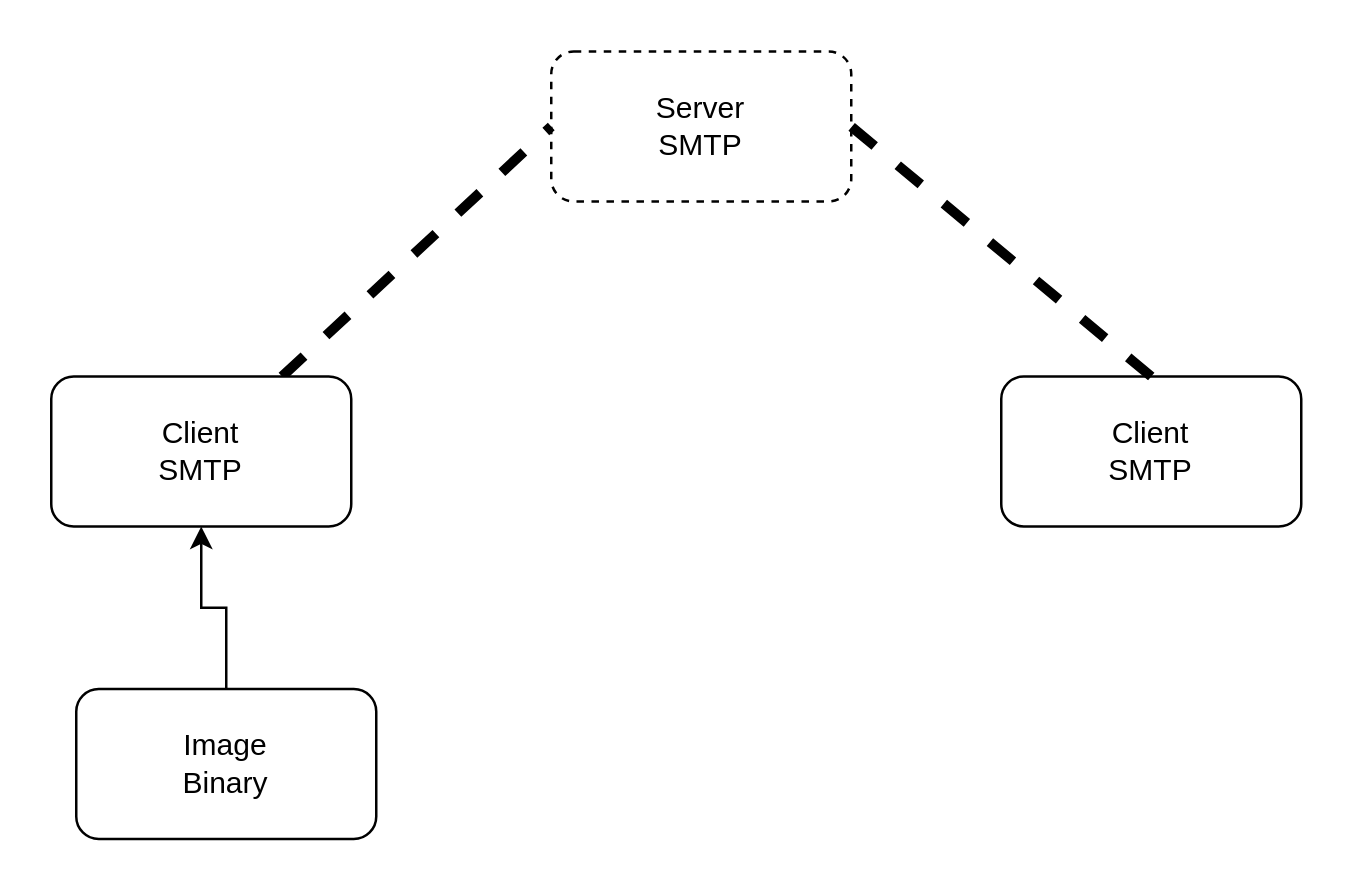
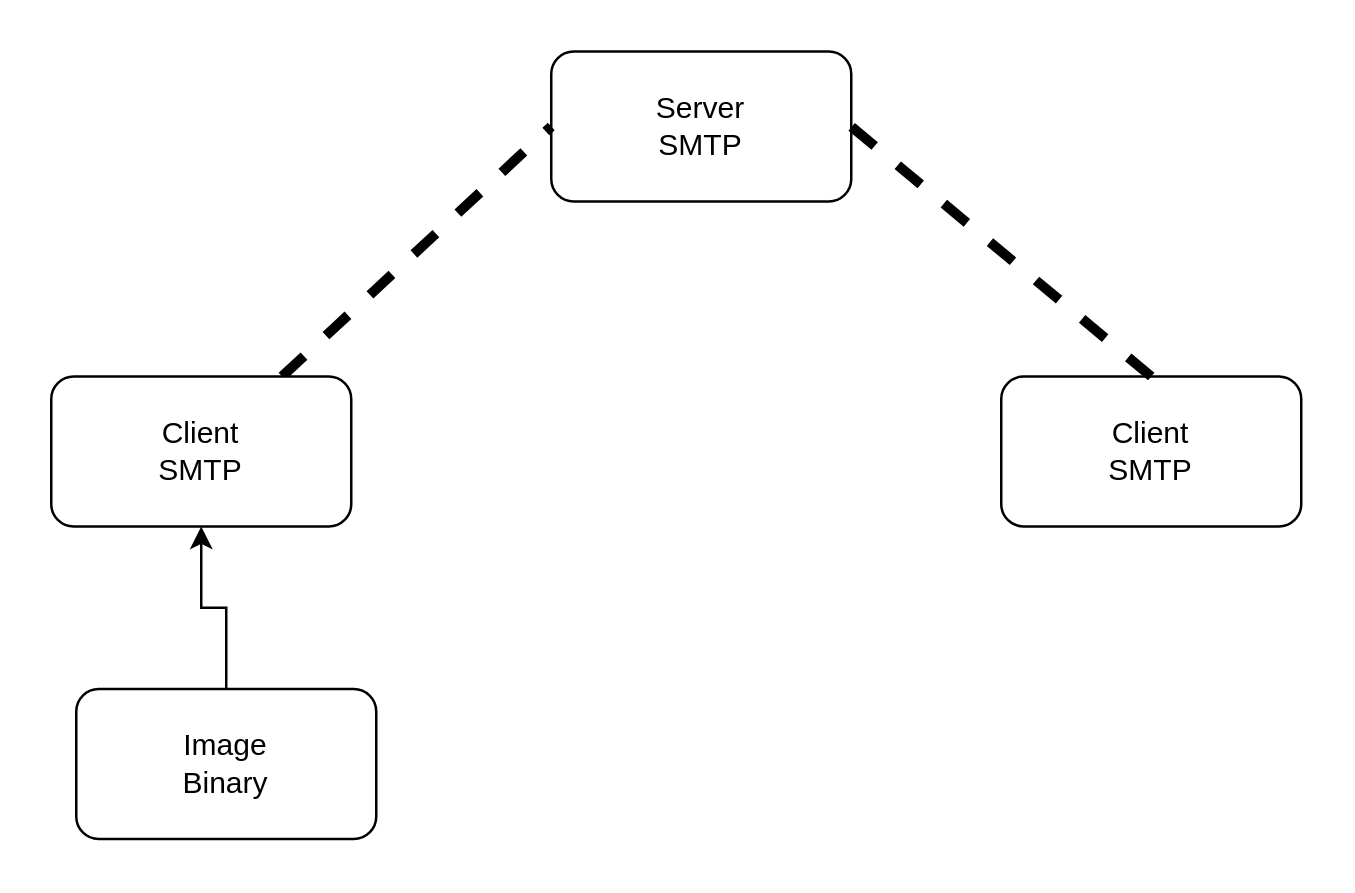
- <mxCell id="2" value="Server&lt;div&gt;SMTP&lt;/div&gt;" style="rounded=1;whiteSpace=wrap;html=1;dashed=1;" vertex="1" parent="1"><mxGeometry x="220" y="20" width="120" height="60" as="geometry" /></mxCell>
+ <mxCell id="2" value="Server&lt;div&gt;SMTP&lt;/div&gt;" style="rounded=1;whiteSpace=wrap;html=1;" vertex="1" parent="1"><mxGeometry x="220" y="20" width="120" height="60" as="geometry" /></mxCell>
